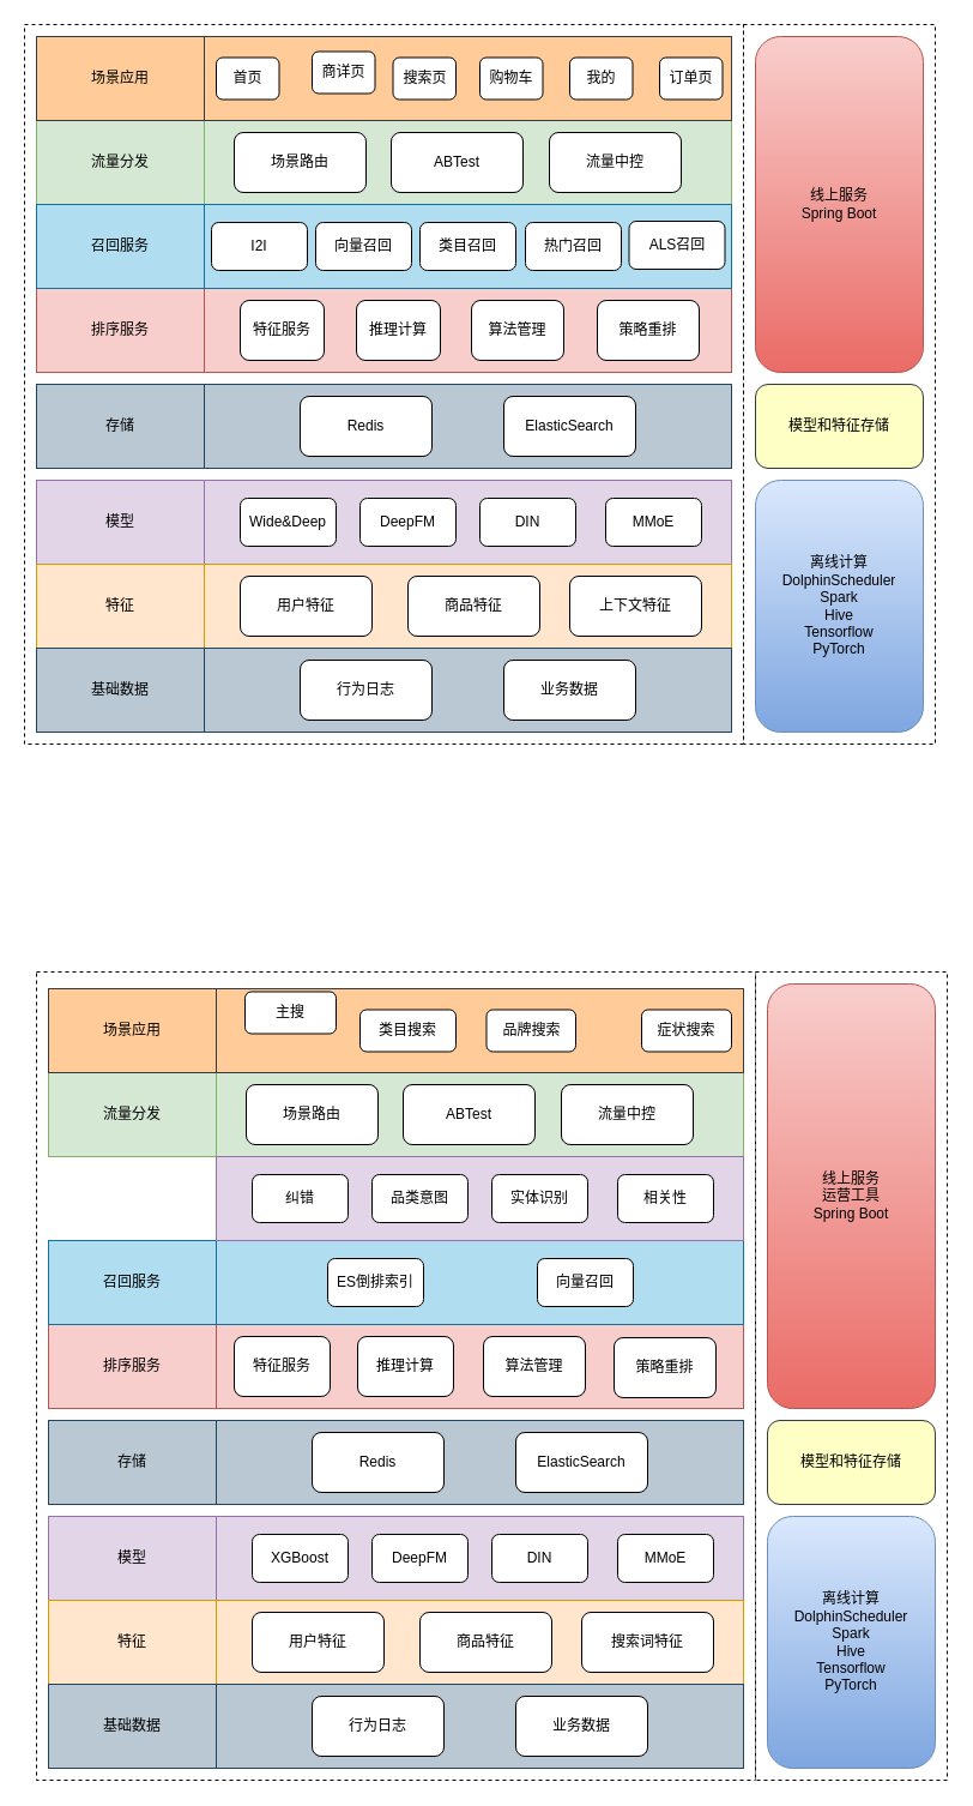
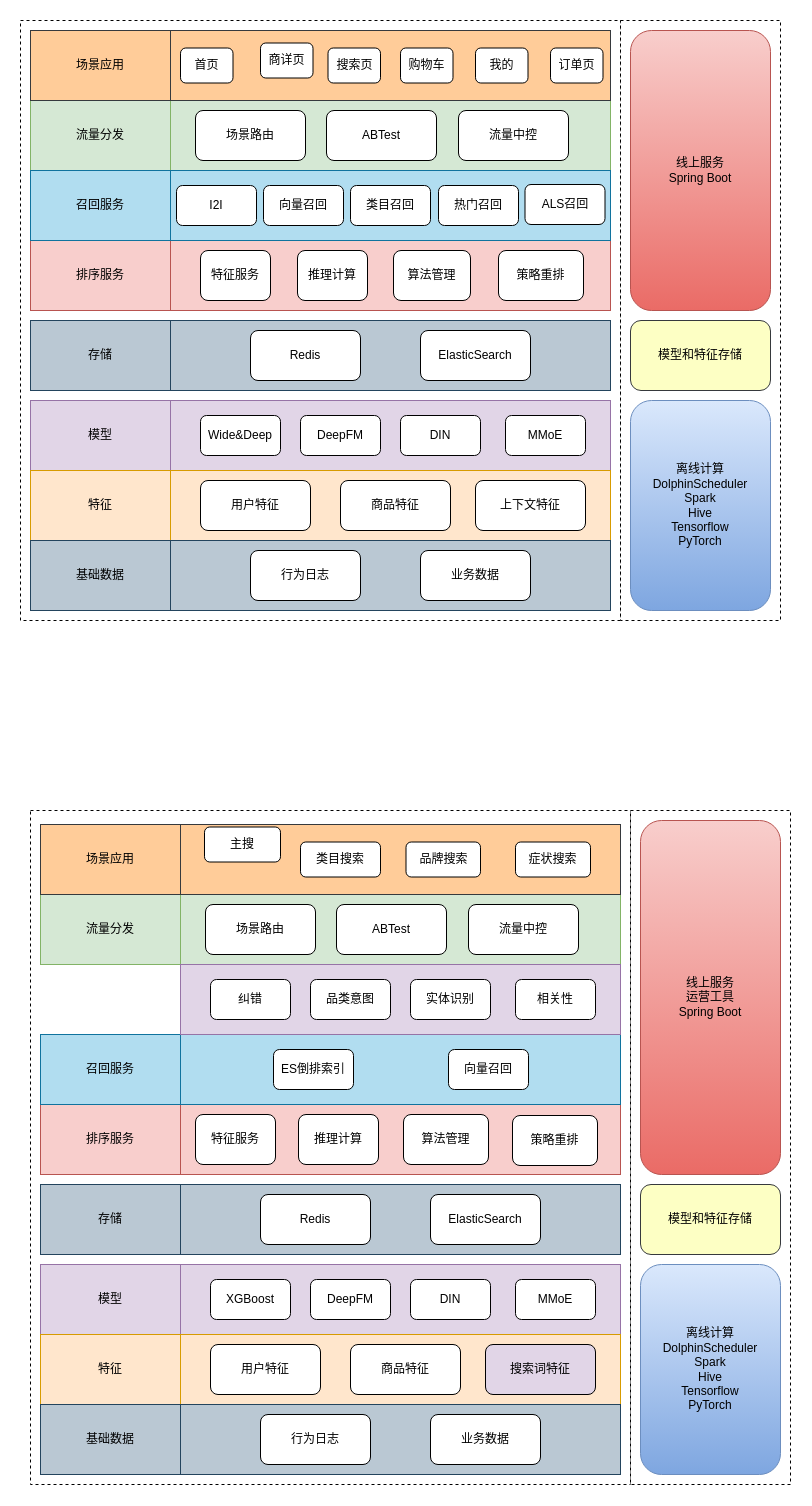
- <mxCell id="92" value="症状搜索" style="rounded=1;whiteSpace=wrap;html=1;" vertex="1" parent="1"><mxGeometry x="535" y="841.5" width="75" height="35" as="geometry" /></mxCell>
+ <mxCell id="92" value="症状搜索" style="rounded=1;whiteSpace=wrap;html=1;" vertex="1" parent="1"><mxGeometry x="515" y="841.5" width="75" height="35" as="geometry" /></mxCell>
- <mxCell id="75" value="搜索词特征" style="rounded=1;whiteSpace=wrap;html=1;" vertex="1" parent="1"><mxGeometry x="485" y="1344" width="110" height="50" as="geometry" /></mxCell>
+ <mxCell id="75" value="搜索词特征" style="rounded=1;whiteSpace=wrap;html=1;fillColor=#e1d5e7;" vertex="1" parent="1"><mxGeometry x="485" y="1344" width="110" height="50" as="geometry" /></mxCell>
